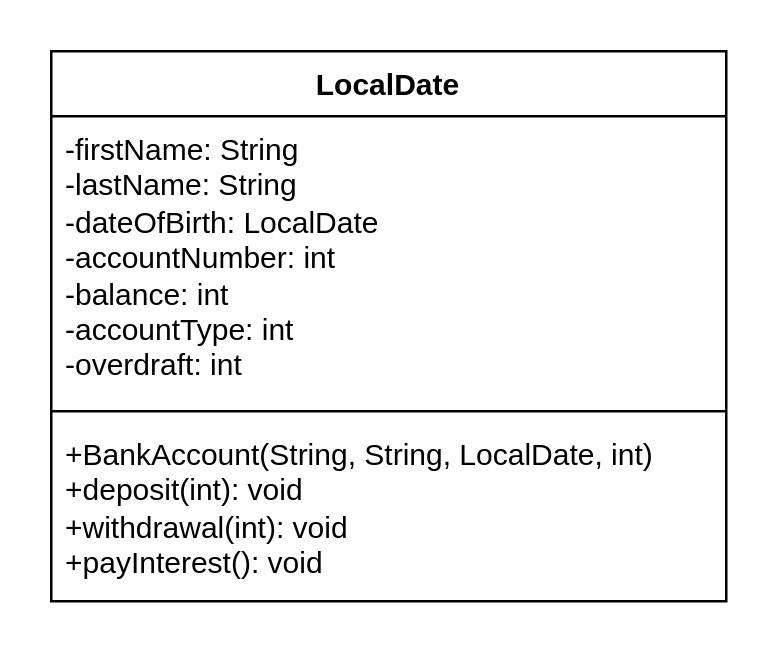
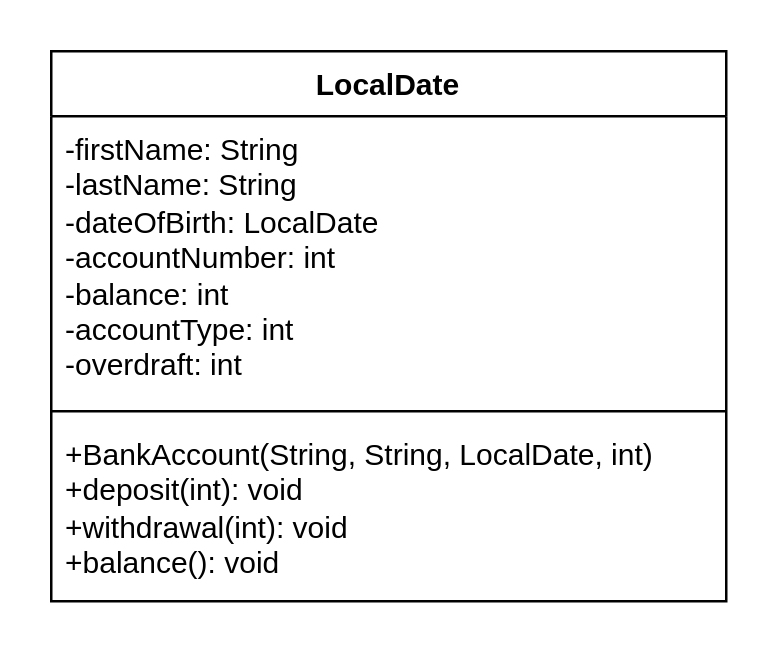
- <mxCell id="5" value="+BankAccount(String, String, LocalDate, int)&lt;br&gt;+deposit(int): void&lt;br&gt;+withdrawal(int): void&lt;br&gt;+payInterest(): void" style="text;strokeColor=none;fillColor=none;align=left;verticalAlign=top;spacingLeft=4;spacingRight=4;overflow=hidden;rotatable=0;points=[[0,0.5],[1,0.5]];portConstraint=eastwest;whiteSpace=wrap;html=1;" vertex="1" parent="2"><mxGeometry y="148" width="270" height="72" as="geometry" /></mxCell>
+ <mxCell id="5" value="+BankAccount(String, String, LocalDate, int)&lt;br&gt;+deposit(int): void&lt;br&gt;+withdrawal(int): void&lt;br&gt;+balance(): void" style="text;strokeColor=none;fillColor=none;align=left;verticalAlign=top;spacingLeft=4;spacingRight=4;overflow=hidden;rotatable=0;points=[[0,0.5],[1,0.5]];portConstraint=eastwest;whiteSpace=wrap;html=1;" vertex="1" parent="2"><mxGeometry y="148" width="270" height="72" as="geometry" /></mxCell>
